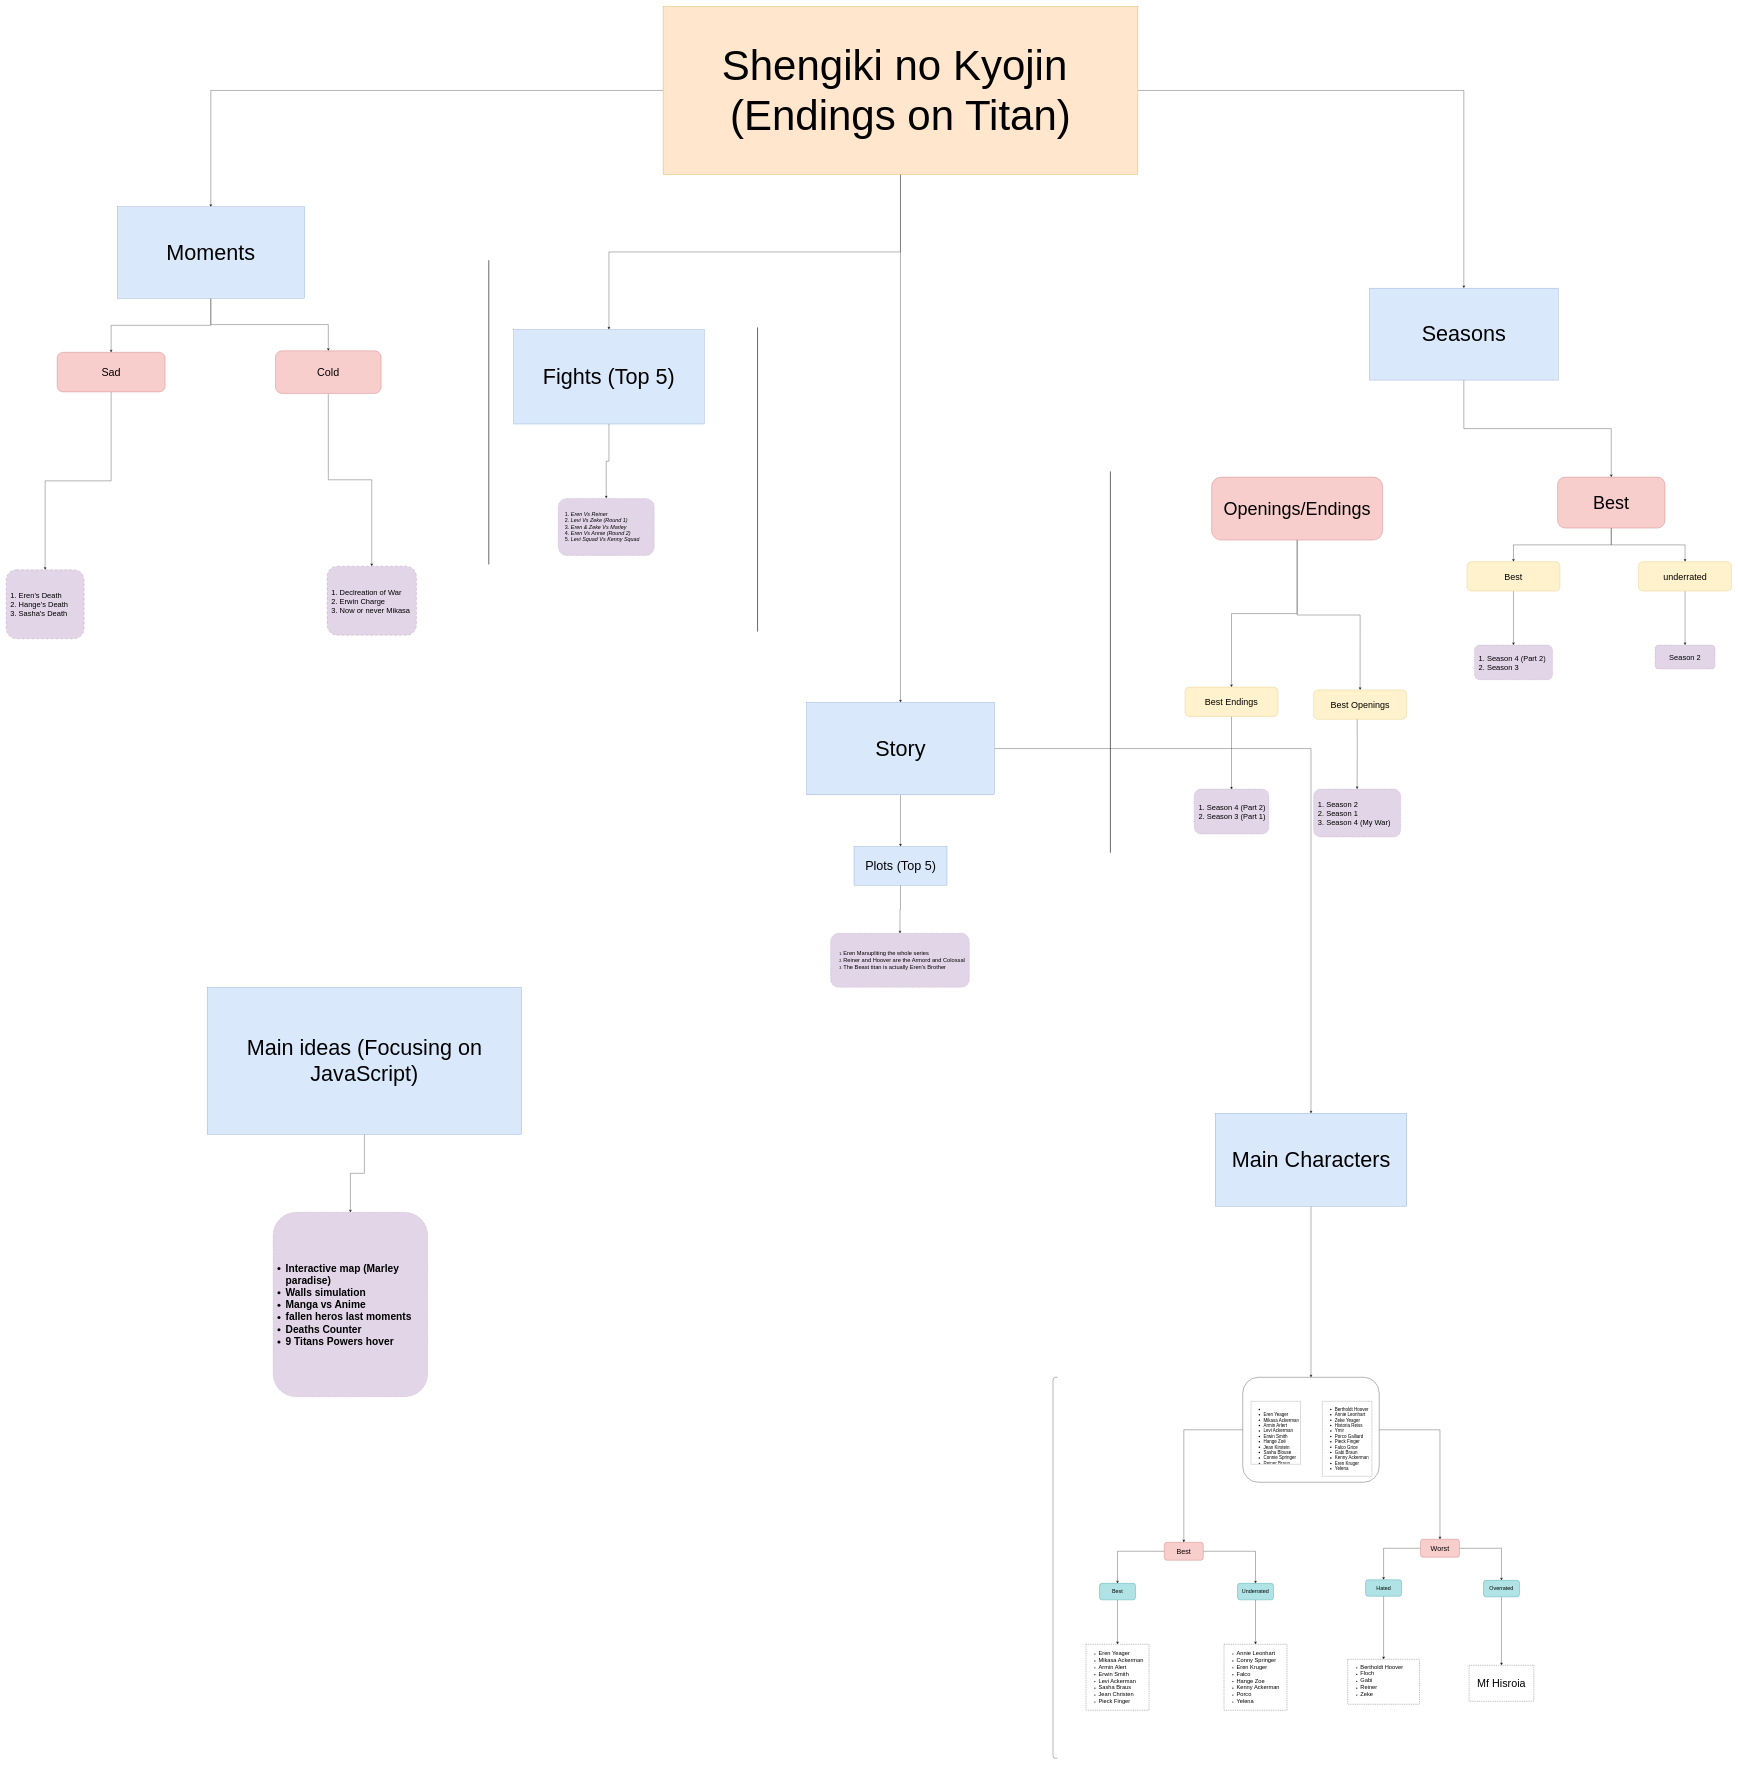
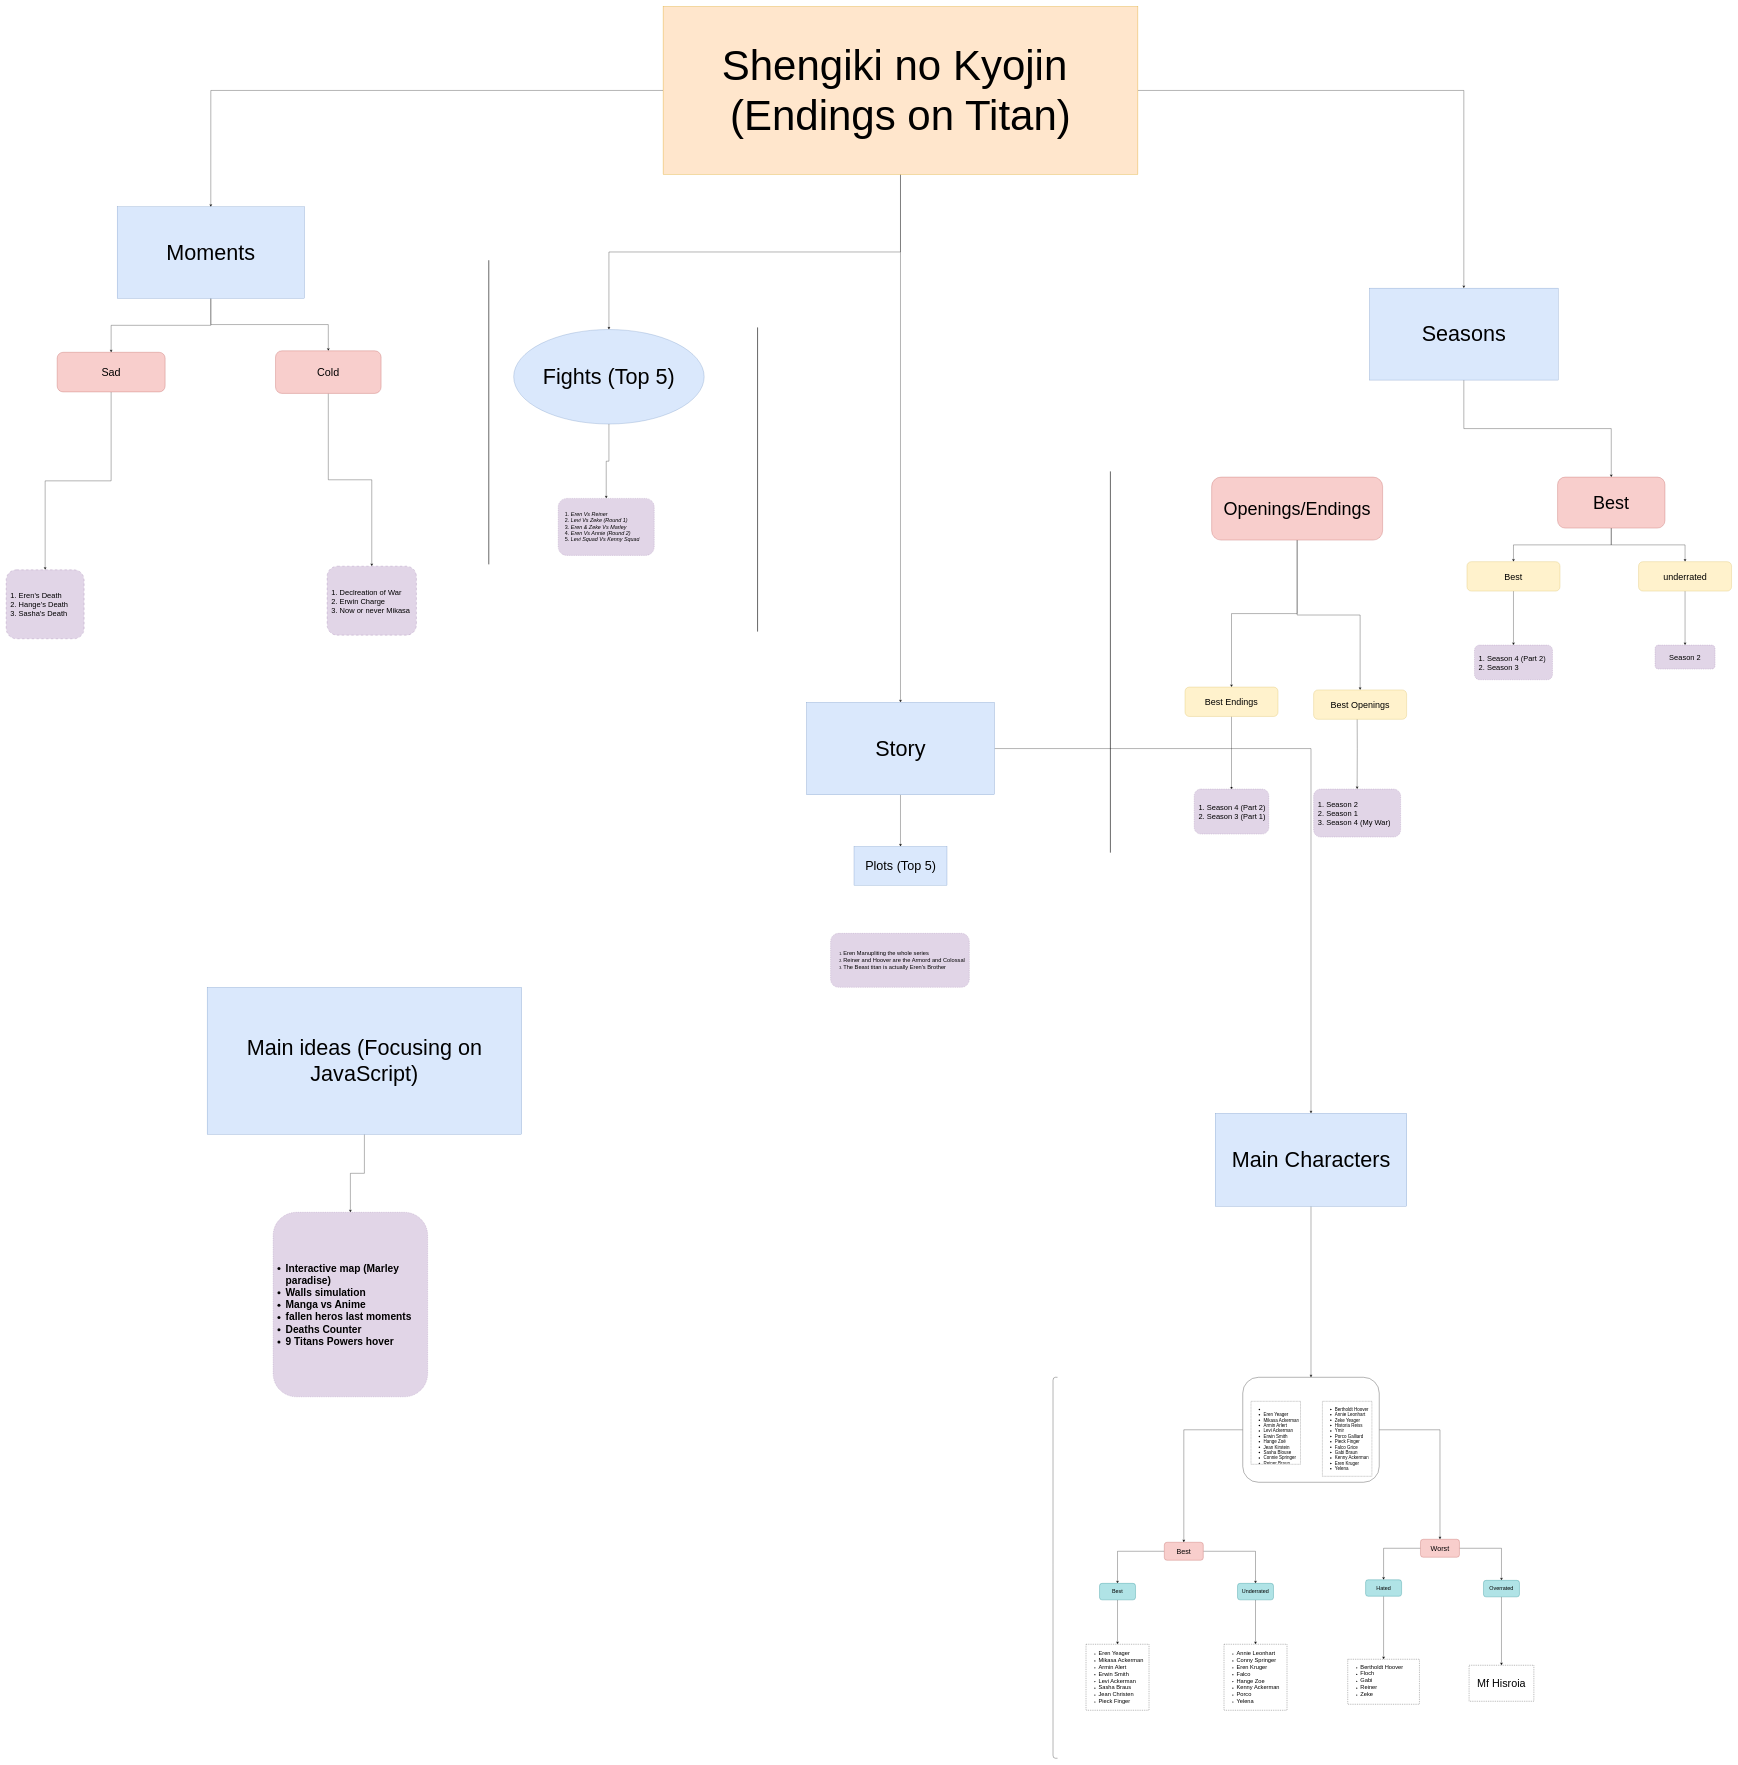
- <mxCell id="11" value="&lt;font style=&quot;font-size: 72px;&quot;&gt;Fights (Top 5)&lt;/font&gt;" style="rounded=0;whiteSpace=wrap;html=1;fillColor=#dae8fc;strokeColor=#6c8ebf;" parent="1" vertex="1"><mxGeometry x="1712" y="1097" width="635" height="315" as="geometry" /></mxCell>
+ <mxCell id="11" value="&lt;font style=&quot;font-size: 72px;&quot;&gt;Fights (Top 5)&lt;/font&gt;" style="ellipse;whiteSpace=wrap;html=1;fillColor=#dae8fc;strokeColor=#6c8ebf;" parent="1" vertex="1"><mxGeometry x="1712" y="1097" width="635" height="315" as="geometry" /></mxCell>
- <mxCell id="69" style="edgeStyle=orthogonalEdgeStyle;rounded=0;orthogonalLoop=1;jettySize=auto;html=1;entryX=0.5;entryY=0;entryDx=0;entryDy=0;" edge="1" parent="1" source="70" target="71"><mxGeometry relative="1" as="geometry" /></mxCell>
